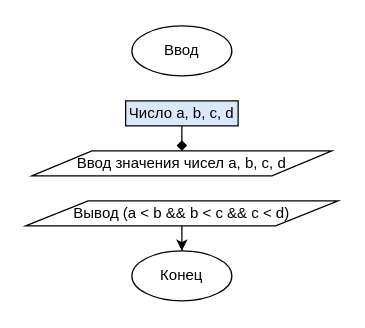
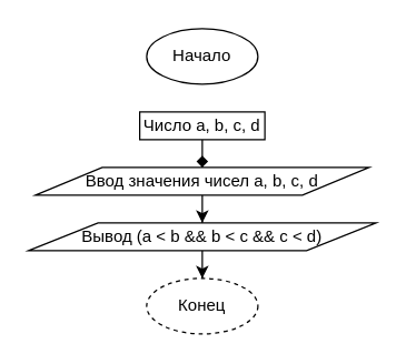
- <mxCell id="2" value="Ввод" style="ellipse;whiteSpace=wrap;html=1;" vertex="1" parent="1"><mxGeometry x="105" y="20" width="80" height="40" as="geometry" /></mxCell>
+ <mxCell id="2" value="Начало" style="ellipse;whiteSpace=wrap;html=1;" vertex="1" parent="1"><mxGeometry x="105" y="20" width="80" height="40" as="geometry" /></mxCell>
- <mxCell id="4" value="Число&amp;nbsp;a, b, c, d" style="rounded=0;whiteSpace=wrap;html=1;fillColor=#dae8fc;" vertex="1" parent="1"><mxGeometry x="100" y="80" width="90" height="20" as="geometry" /></mxCell>
+ <mxCell id="4" value="Число&amp;nbsp;a, b, c, d" style="rounded=0;whiteSpace=wrap;html=1;" vertex="1" parent="1"><mxGeometry x="100" y="80" width="90" height="20" as="geometry" /></mxCell>
+ <mxCell id="5" style="edgeStyle=orthogonalEdgeStyle;rounded=0;orthogonalLoop=1;jettySize=auto;html=1;entryX=0.5;entryY=0;entryDx=0;entryDy=0;" edge="1" parent="1" source="6" target="8"><mxGeometry relative="1" as="geometry" /></mxCell>
- <mxCell id="9" value="Конец" style="ellipse;whiteSpace=wrap;html=1;" vertex="1" parent="1"><mxGeometry x="105" y="200" width="80" height="40" as="geometry" /></mxCell>
+ <mxCell id="9" value="Конец" style="ellipse;whiteSpace=wrap;html=1;dashed=1;" vertex="1" parent="1"><mxGeometry x="105" y="200" width="80" height="40" as="geometry" /></mxCell>
